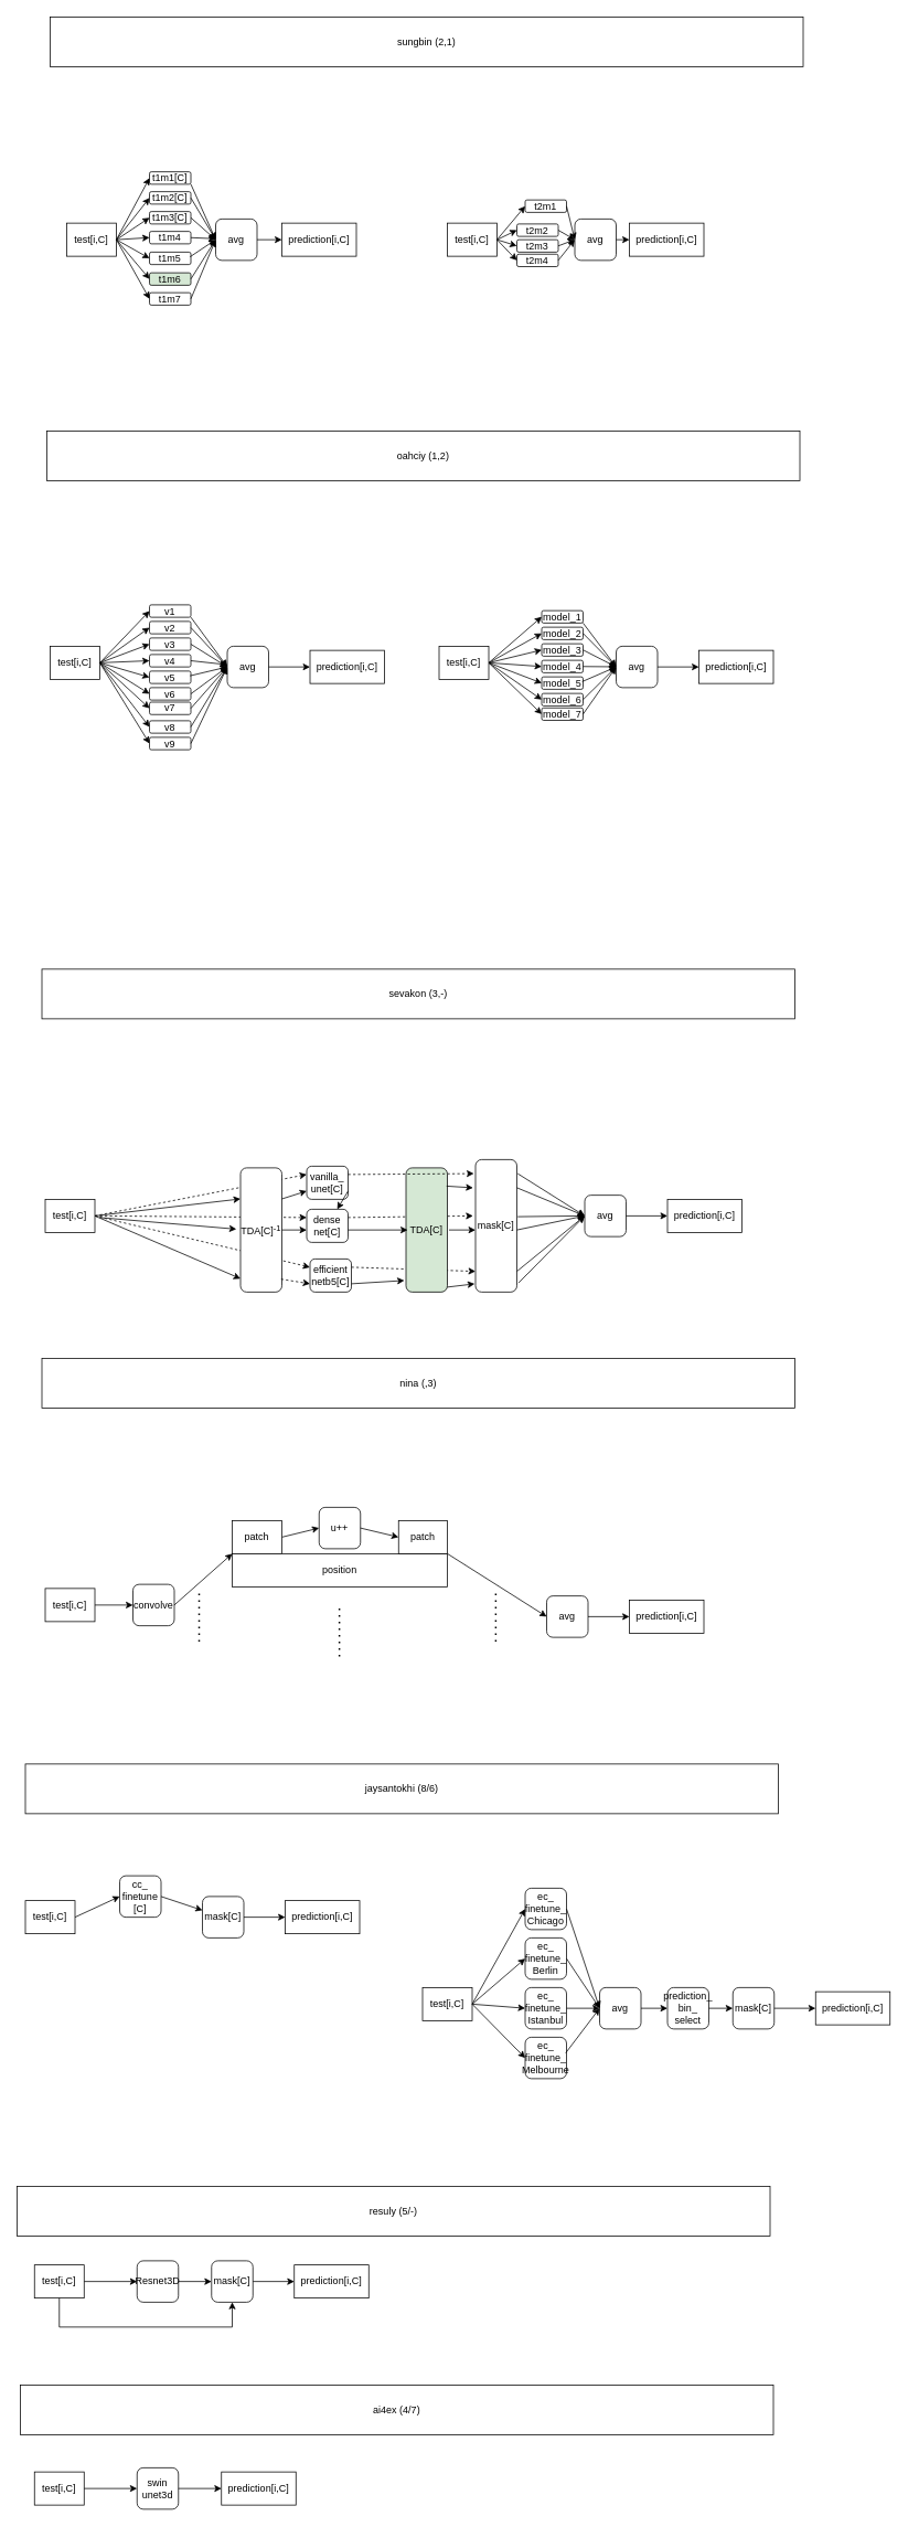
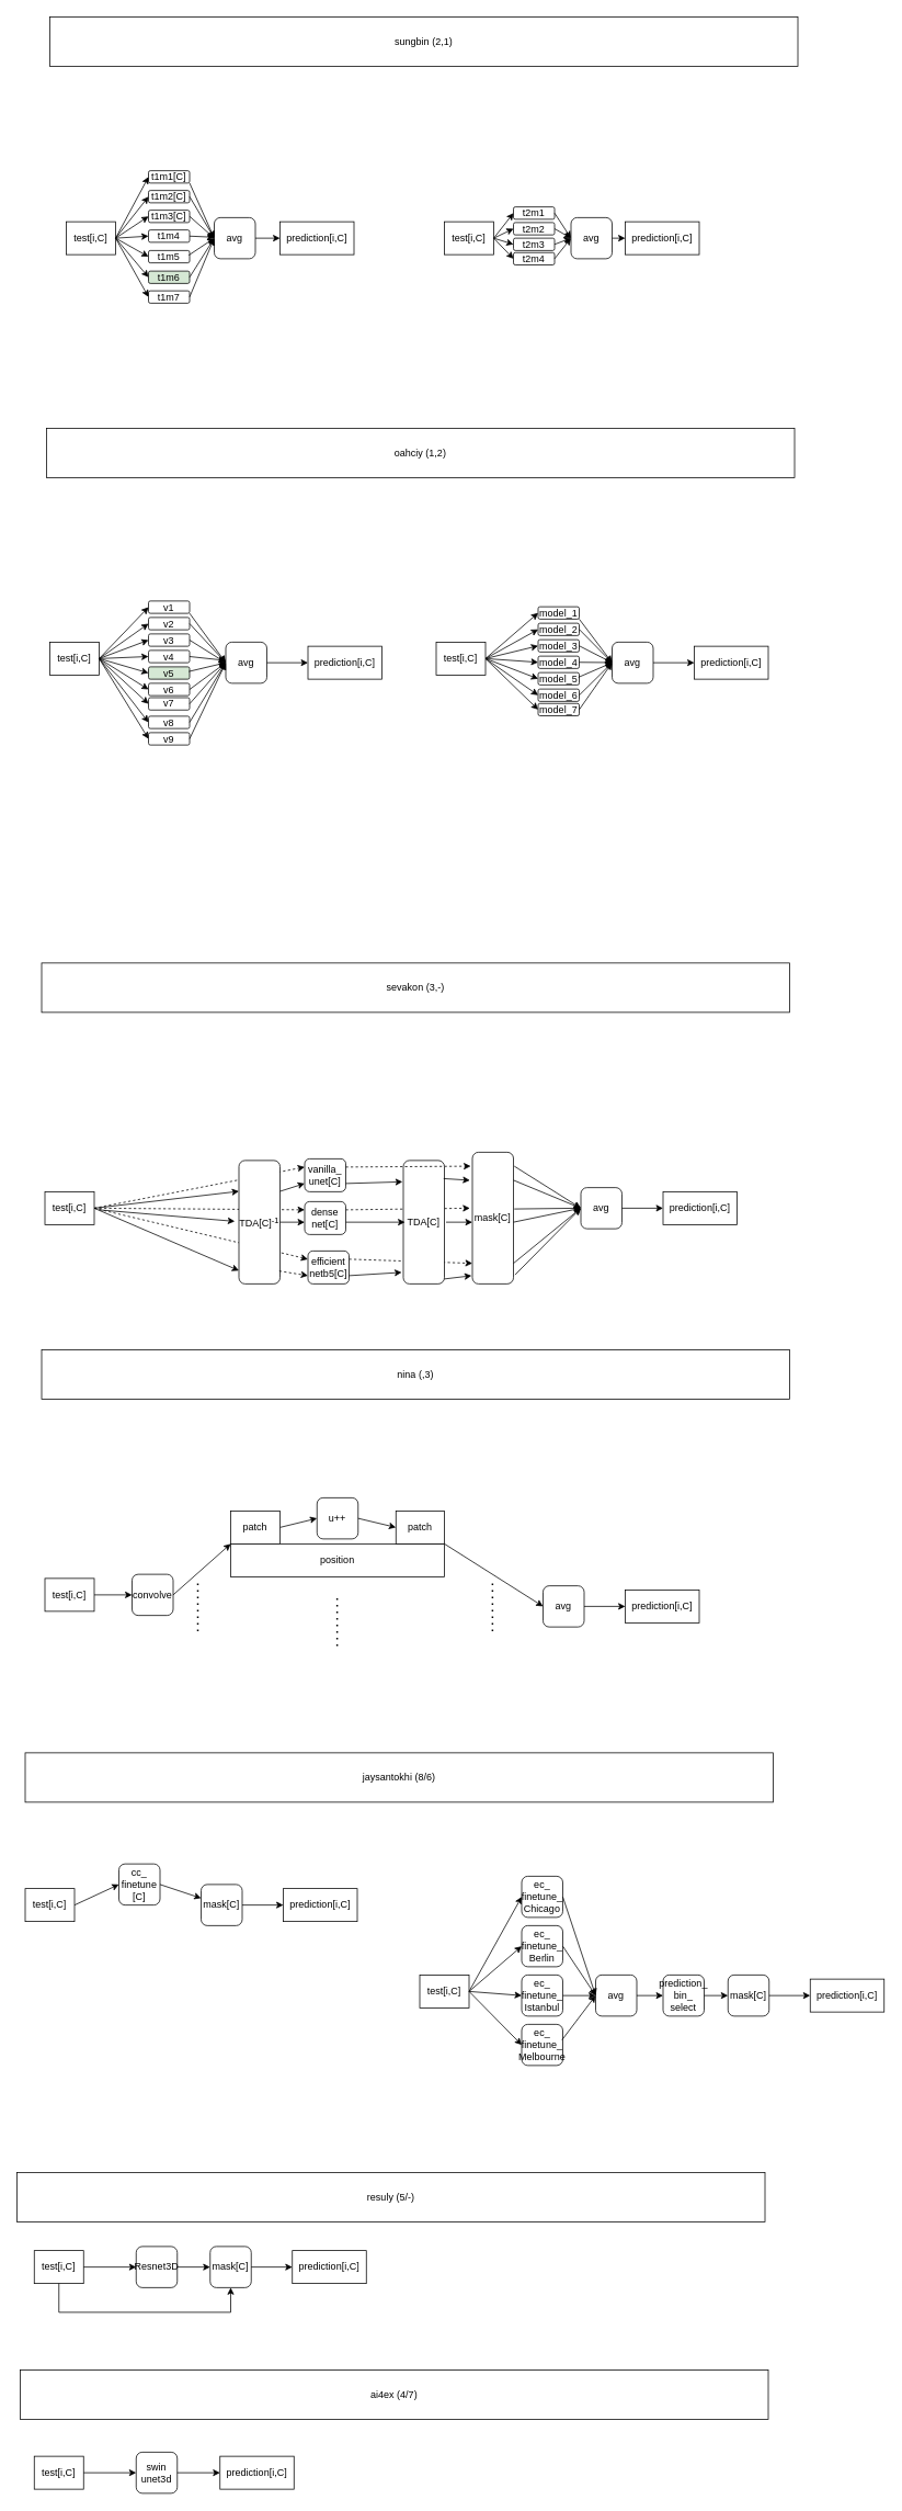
- <mxCell id="21" value="t2m1" style="rounded=1;whiteSpace=wrap;html=1;" parent="1" vertex="1"><mxGeometry x="634" y="241" width="50" height="15" as="geometry" /></mxCell>
+ <mxCell id="21" value="t2m1" style="rounded=1;whiteSpace=wrap;html=1;" parent="1" vertex="1"><mxGeometry x="624" y="251" width="50" height="15" as="geometry" /></mxCell>
- <mxCell id="51" value="v5" style="rounded=1;whiteSpace=wrap;html=1;" parent="1" vertex="1"><mxGeometry x="180" y="810" width="50" height="15" as="geometry" /></mxCell>
+ <mxCell id="51" value="v5" style="rounded=1;whiteSpace=wrap;html=1;fillColor=#d5e8d4;" parent="1" vertex="1"><mxGeometry x="180" y="810" width="50" height="15" as="geometry" /></mxCell>
- <mxCell id="112" value="" style="endArrow=classic;html=1;rounded=0;exitX=1;exitY=0.75;exitDx=0;exitDy=0;" parent="1" source="104" target="105" edge="1"><mxGeometry width="50" height="50" relative="1" as="geometry"><mxPoint x="420" y="1385" as="sourcePoint" /><mxPoint x="380" y="1285" as="targetPoint" /></mxGeometry></mxCell>
+ <mxCell id="112" value="" style="endArrow=classic;html=1;rounded=0;entryX=-0.02;entryY=0.173;entryDx=0;entryDy=0;exitX=1;exitY=0.75;exitDx=0;exitDy=0;entryPerimeter=0;" parent="1" source="104" target="117" edge="1"><mxGeometry width="50" height="50" relative="1" as="geometry"><mxPoint x="420" y="1385" as="sourcePoint" /><mxPoint x="380" y="1285" as="targetPoint" /></mxGeometry></mxCell>
- <mxCell id="117" value="TDA[C]" style="rounded=1;whiteSpace=wrap;html=1;fillColor=#d5e8d4;" parent="1" vertex="1"><mxGeometry x="490" y="1410" width="50" height="150" as="geometry" /></mxCell>
+ <mxCell id="117" value="TDA[C]" style="rounded=1;whiteSpace=wrap;html=1;" parent="1" vertex="1"><mxGeometry x="490" y="1410" width="50" height="150" as="geometry" /></mxCell>
